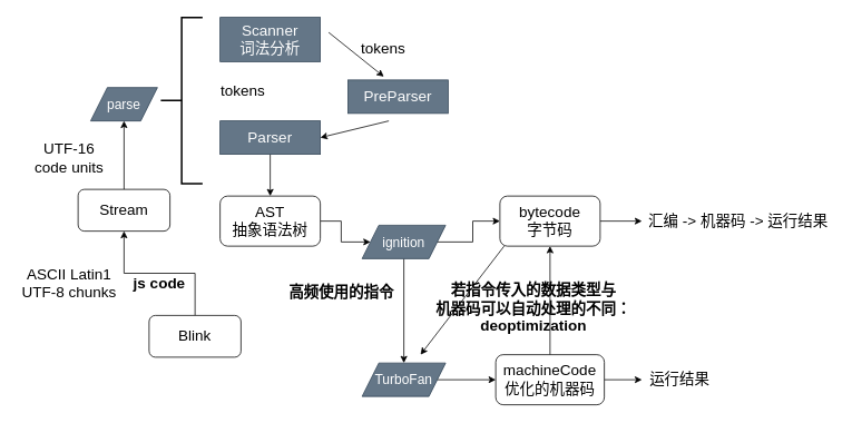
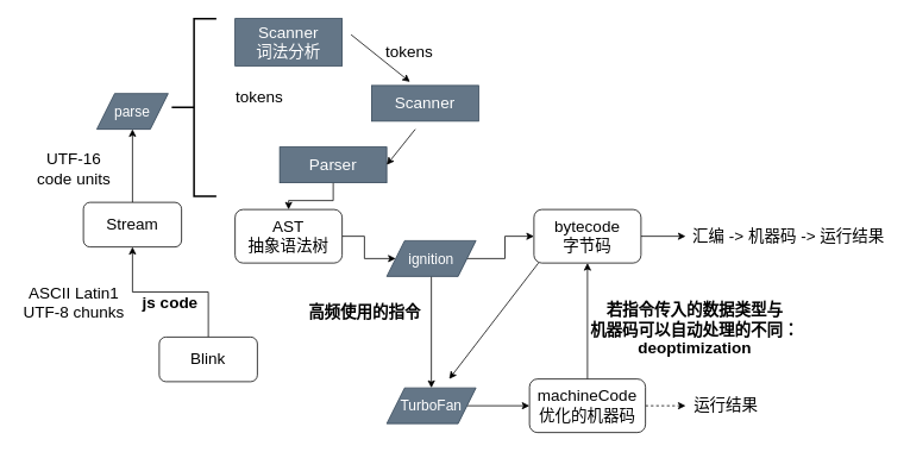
- <mxCell id="31" value="&lt;span style=&quot;font-size: 18px&quot;&gt;PreParser&lt;/span&gt;" style="rounded=0;whiteSpace=wrap;html=1;fontSize=13;fillColor=#647687;fontColor=#ffffff;strokeColor=#314354;" vertex="1" parent="1"><mxGeometry x="416" y="95" width="120" height="40" as="geometry" /></mxCell>
+ <mxCell id="31" value="&lt;span style=&quot;font-size: 18px&quot;&gt;Scanner&lt;/span&gt;" style="rounded=0;whiteSpace=wrap;html=1;fontSize=13;fillColor=#647687;fontColor=#ffffff;strokeColor=#314354;" vertex="1" parent="1"><mxGeometry x="416" y="95" width="120" height="40" as="geometry" /></mxCell>
- <mxCell id="8" value="&lt;span style=&quot;font-size: 18px&quot;&gt;Parser&lt;/span&gt;" style="rounded=0;whiteSpace=wrap;html=1;fontSize=13;fillColor=#647687;fontColor=#ffffff;strokeColor=#314354;" parent="1" vertex="1"><mxGeometry x="263" y="144" width="120" height="40" as="geometry" /></mxCell>
+ <mxCell id="8" value="&lt;span style=&quot;font-size: 18px&quot;&gt;Parser&lt;/span&gt;" style="rounded=0;whiteSpace=wrap;html=1;fontSize=13;fillColor=#647687;fontColor=#ffffff;strokeColor=#314354;" parent="1" vertex="1"><mxGeometry x="313" y="164" width="120" height="40" as="geometry" /></mxCell>
- <mxCell id="24" value="&lt;div&gt;&lt;b&gt;若指令传入的数据类型与&lt;/b&gt;&lt;/div&gt;&lt;b&gt;&lt;div&gt;&lt;b&gt;机器码可以自动处理的不同：&lt;/b&gt;&lt;/div&gt;&lt;div&gt;&lt;b&gt;deoptimization&lt;/b&gt;&lt;/div&gt;&lt;/b&gt;" style="text;html=1;align=center;verticalAlign=middle;resizable=0;points=[];autosize=1;strokeColor=none;fillColor=none;fontSize=18;" parent="1" vertex="1"><mxGeometry x="513" y="334" width="250" height="70" as="geometry" /></mxCell>
+ <mxCell id="24" value="&lt;div&gt;&lt;b&gt;若指令传入的数据类型与&lt;/b&gt;&lt;/div&gt;&lt;b&gt;&lt;div&gt;&lt;b&gt;机器码可以自动处理的不同：&lt;/b&gt;&lt;/div&gt;&lt;div&gt;&lt;b&gt;deoptimization&lt;/b&gt;&lt;/div&gt;&lt;/b&gt;" style="text;html=1;align=center;verticalAlign=middle;resizable=0;points=[];autosize=1;strokeColor=none;fillColor=none;fontSize=18;" parent="1" vertex="1"><mxGeometry x="653" y="334" width="250" height="70" as="geometry" /></mxCell>
- <mxCell id="20" value="" style="edgeStyle=orthogonalEdgeStyle;rounded=0;orthogonalLoop=1;jettySize=auto;html=1;fontSize=18;" parent="1" source="22" target="23" edge="1"><mxGeometry relative="1" as="geometry" /></mxCell>
+ <mxCell id="20" value="" style="edgeStyle=orthogonalEdgeStyle;rounded=0;orthogonalLoop=1;jettySize=auto;html=1;fontSize=18;dashed=1;" parent="1" source="22" target="23" edge="1"><mxGeometry relative="1" as="geometry" /></mxCell>
